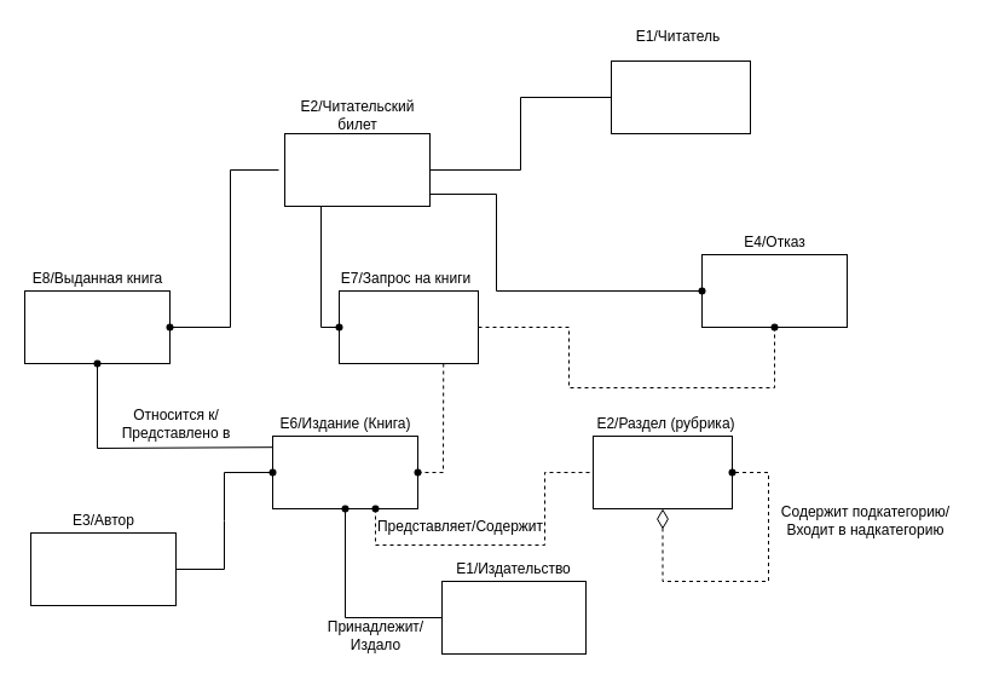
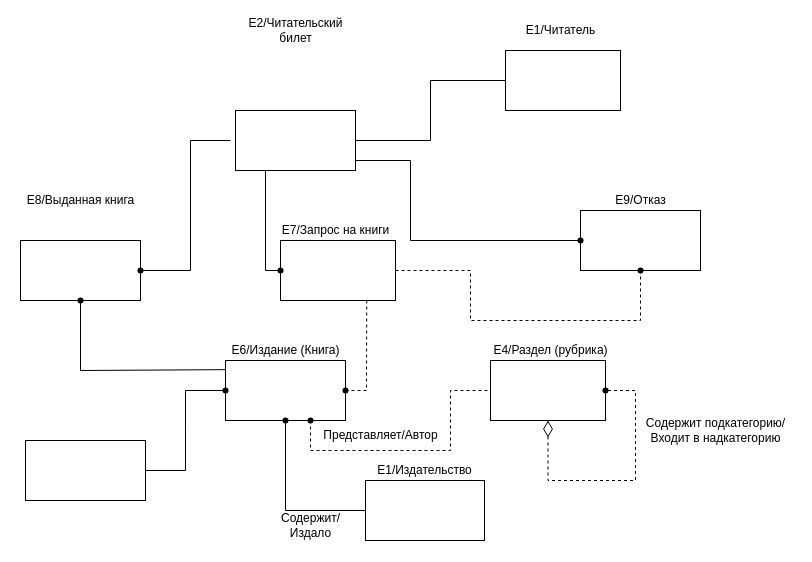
- <mxCell id="4" value="E2/Читательский&lt;br&gt;билет" style="text;html=1;align=center;verticalAlign=middle;resizable=0;points=[];autosize=1;strokeColor=none;fillColor=none;" vertex="1" parent="1"><mxGeometry x="240" y="80" width="110" height="30" as="geometry" /></mxCell>
+ <mxCell id="4" value="E2/Читательский&lt;br&gt;билет" style="text;html=1;align=center;verticalAlign=middle;resizable=0;points=[];autosize=1;strokeColor=none;fillColor=none;" vertex="1" parent="1"><mxGeometry x="240" y="15" width="110" height="30" as="geometry" /></mxCell>
- <mxCell id="16" value="E4/Отказ" style="text;html=1;align=center;verticalAlign=middle;resizable=0;points=[];autosize=1;strokeColor=none;fillColor=none;" vertex="1" parent="1"><mxGeometry x="605" y="190" width="70" height="20" as="geometry" /></mxCell>
+ <mxCell id="16" value="E9/Отказ" style="text;html=1;align=center;verticalAlign=middle;resizable=0;points=[];autosize=1;strokeColor=none;fillColor=none;" vertex="1" parent="1"><mxGeometry x="605" y="190" width="70" height="20" as="geometry" /></mxCell>
- <mxCell id="14" value="E8/Выданная книга" style="text;html=1;align=center;verticalAlign=middle;resizable=0;points=[];autosize=1;strokeColor=none;fillColor=none;" vertex="1" parent="1"><mxGeometry x="20" y="220" width="120" height="20" as="geometry" /></mxCell>
+ <mxCell id="14" value="E8/Выданная книга" style="text;html=1;align=center;verticalAlign=middle;resizable=0;points=[];autosize=1;strokeColor=none;fillColor=none;" vertex="1" parent="1"><mxGeometry x="20" y="190" width="120" height="20" as="geometry" /></mxCell>
- <mxCell id="38" value="Относится к/&lt;br&gt;Представлено в" style="text;html=1;align=center;verticalAlign=middle;resizable=0;points=[];autosize=1;strokeColor=none;fillColor=none;" vertex="1" parent="1"><mxGeometry x="90" y="335" width="110" height="30" as="geometry" /></mxCell>
- <mxCell id="8" value="E2/Раздел (рубрика)" style="text;html=1;align=center;verticalAlign=middle;resizable=0;points=[];autosize=1;strokeColor=none;fillColor=none;" vertex="1" parent="1"><mxGeometry x="485" y="340" width="130" height="20" as="geometry" /></mxCell>
+ <mxCell id="8" value="E4/Раздел (рубрика)" style="text;html=1;align=center;verticalAlign=middle;resizable=0;points=[];autosize=1;strokeColor=none;fillColor=none;" vertex="1" parent="1"><mxGeometry x="485" y="340" width="130" height="20" as="geometry" /></mxCell>
- <mxCell id="6" value="E3/Автор" style="text;html=1;align=center;verticalAlign=middle;resizable=0;points=[];autosize=1;strokeColor=none;fillColor=none;" vertex="1" parent="1"><mxGeometry x="50" y="420" width="70" height="20" as="geometry" /></mxCell>
- <mxCell id="23" value="Представляет/Содержит" style="text;html=1;align=center;verticalAlign=middle;resizable=0;points=[];autosize=1;strokeColor=none;fillColor=none;" vertex="1" parent="1"><mxGeometry x="305" y="425" width="150" height="20" as="geometry" /></mxCell>
+ <mxCell id="23" value="Представляет/Автор" style="text;html=1;align=center;verticalAlign=middle;resizable=0;points=[];autosize=1;strokeColor=none;fillColor=none;" vertex="1" parent="1"><mxGeometry x="305" y="425" width="150" height="20" as="geometry" /></mxCell>
- <mxCell id="42" value="Принадлежит/&lt;br&gt;Издало" style="text;html=1;align=center;verticalAlign=middle;resizable=0;points=[];autosize=1;strokeColor=none;fillColor=none;" vertex="1" parent="1"><mxGeometry x="265" y="510" width="90" height="30" as="geometry" /></mxCell>
+ <mxCell id="42" value="Содержит/&lt;br&gt;Издало" style="text;html=1;align=center;verticalAlign=middle;resizable=0;points=[];autosize=1;strokeColor=none;fillColor=none;" vertex="1" parent="1"><mxGeometry x="265" y="510" width="90" height="30" as="geometry" /></mxCell>
